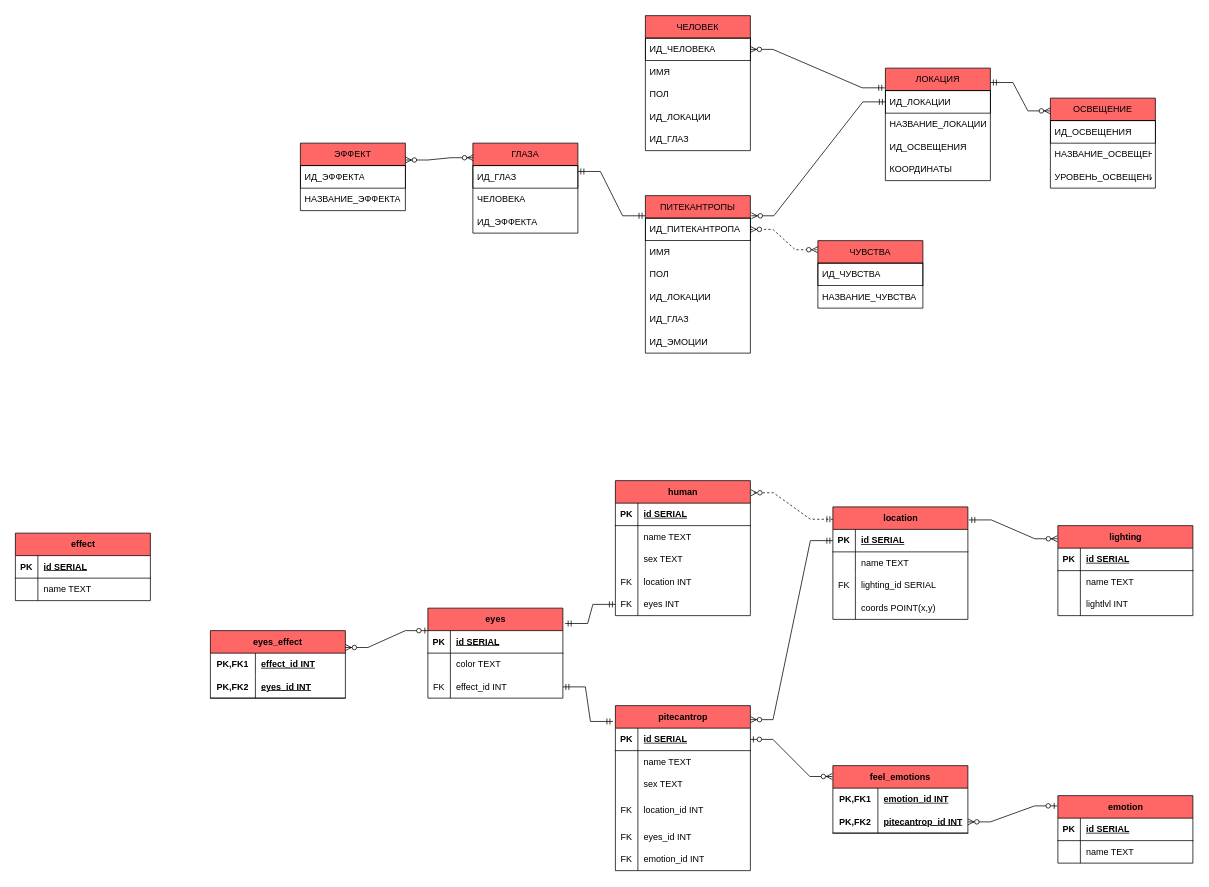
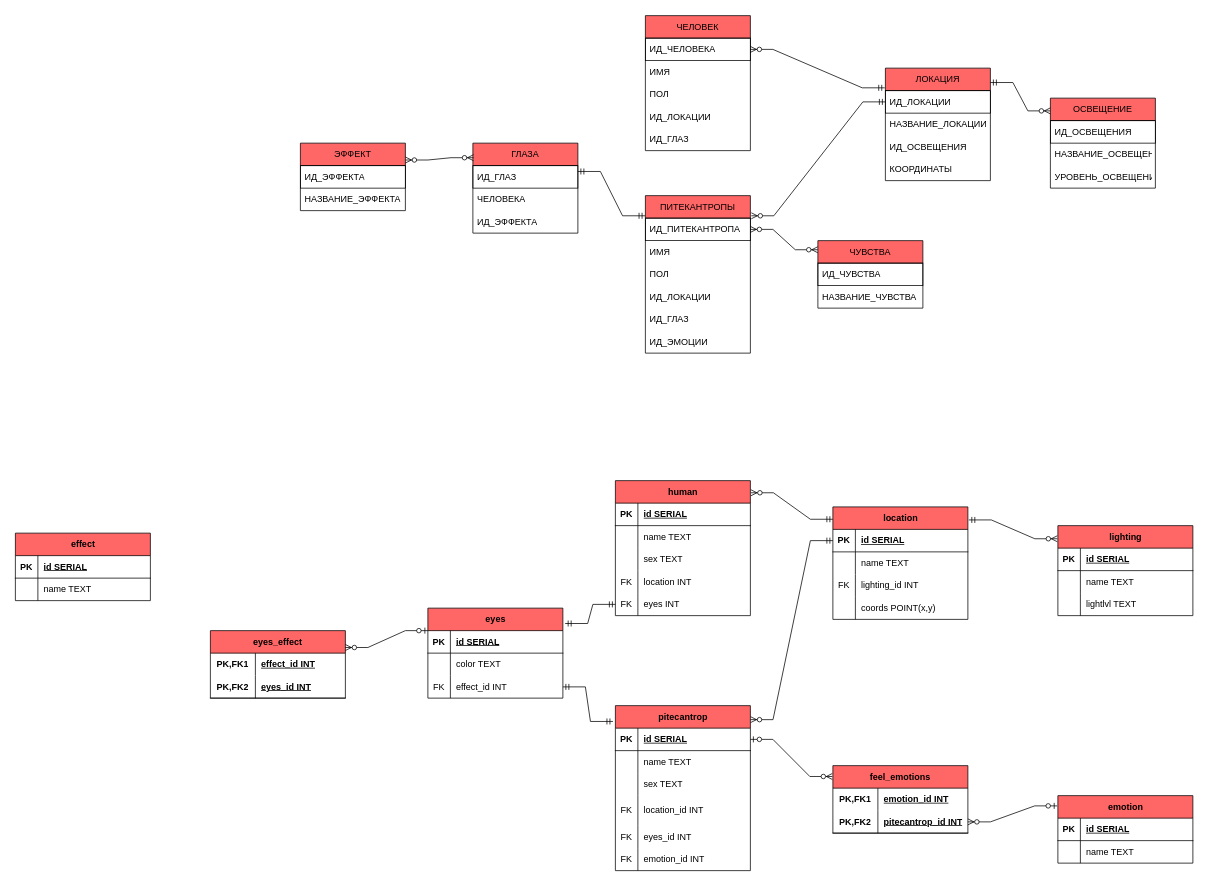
- <mxCell id="43" value="" style="edgeStyle=entityRelationEdgeStyle;fontSize=12;html=1;endArrow=ERzeroToMany;endFill=1;startArrow=ERzeroToMany;rounded=0;entryX=-0.001;entryY=0.135;entryDx=0;entryDy=0;entryPerimeter=0;exitX=1;exitY=0.5;exitDx=0;exitDy=0;dashed=1;" parent="1" source="22" target="31" edge="1"><mxGeometry width="100" height="100" relative="1" as="geometry"><mxPoint x="980" y="410" as="sourcePoint" /><mxPoint x="1080" y="310" as="targetPoint" /></mxGeometry></mxCell>
+ <mxCell id="43" value="" style="edgeStyle=entityRelationEdgeStyle;fontSize=12;html=1;endArrow=ERzeroToMany;endFill=1;startArrow=ERzeroToMany;rounded=0;entryX=-0.001;entryY=0.135;entryDx=0;entryDy=0;entryPerimeter=0;exitX=1;exitY=0.5;exitDx=0;exitDy=0;" parent="1" source="22" target="31" edge="1"><mxGeometry width="100" height="100" relative="1" as="geometry"><mxPoint x="980" y="410" as="sourcePoint" /><mxPoint x="1080" y="310" as="targetPoint" /></mxGeometry></mxCell>
- <mxCell id="40" value="" style="edgeStyle=entityRelationEdgeStyle;fontSize=12;html=1;endArrow=ERzeroToMany;startArrow=ERmandOne;rounded=0;entryX=1.004;entryY=0.09;entryDx=0;entryDy=0;exitX=0;exitY=0.11;exitDx=0;exitDy=0;exitPerimeter=0;entryPerimeter=0;dashed=1;" parent="1" source="92" target="57" edge="1"><mxGeometry width="100" height="100" relative="1" as="geometry"><mxPoint x="920" y="930" as="sourcePoint" /><mxPoint x="1020" y="830" as="targetPoint" /></mxGeometry></mxCell>
+ <mxCell id="40" value="" style="edgeStyle=entityRelationEdgeStyle;fontSize=12;html=1;endArrow=ERzeroToMany;startArrow=ERmandOne;rounded=0;entryX=1.004;entryY=0.09;entryDx=0;entryDy=0;exitX=0;exitY=0.11;exitDx=0;exitDy=0;exitPerimeter=0;entryPerimeter=0;" parent="1" source="92" target="57" edge="1"><mxGeometry width="100" height="100" relative="1" as="geometry"><mxPoint x="920" y="930" as="sourcePoint" /><mxPoint x="1020" y="830" as="targetPoint" /></mxGeometry></mxCell>
- <mxCell id="101" value="lighting_id SERIAL" style="shape=partialRectangle;connectable=0;fillColor=none;top=0;left=0;bottom=0;right=0;align=left;spacingLeft=6;overflow=hidden;whiteSpace=wrap;html=1;" parent="99" vertex="1"><mxGeometry x="30" width="150" height="30" as="geometry"><mxRectangle width="150" height="30" as="alternateBounds" /></mxGeometry></mxCell>
+ <mxCell id="101" value="lighting_id INT" style="shape=partialRectangle;connectable=0;fillColor=none;top=0;left=0;bottom=0;right=0;align=left;spacingLeft=6;overflow=hidden;whiteSpace=wrap;html=1;" parent="99" vertex="1"><mxGeometry x="30" width="150" height="30" as="geometry"><mxRectangle width="150" height="30" as="alternateBounds" /></mxGeometry></mxCell>
- <mxCell id="114" value="lightlvl INT" style="shape=partialRectangle;connectable=0;fillColor=none;top=0;left=0;bottom=0;right=0;align=left;spacingLeft=6;overflow=hidden;whiteSpace=wrap;html=1;" parent="112" vertex="1"><mxGeometry x="30" width="150" height="30" as="geometry"><mxRectangle width="150" height="30" as="alternateBounds" /></mxGeometry></mxCell>
+ <mxCell id="114" value="lightlvl TEXT" style="shape=partialRectangle;connectable=0;fillColor=none;top=0;left=0;bottom=0;right=0;align=left;spacingLeft=6;overflow=hidden;whiteSpace=wrap;html=1;" parent="112" vertex="1"><mxGeometry x="30" width="150" height="30" as="geometry"><mxRectangle width="150" height="30" as="alternateBounds" /></mxGeometry></mxCell>
